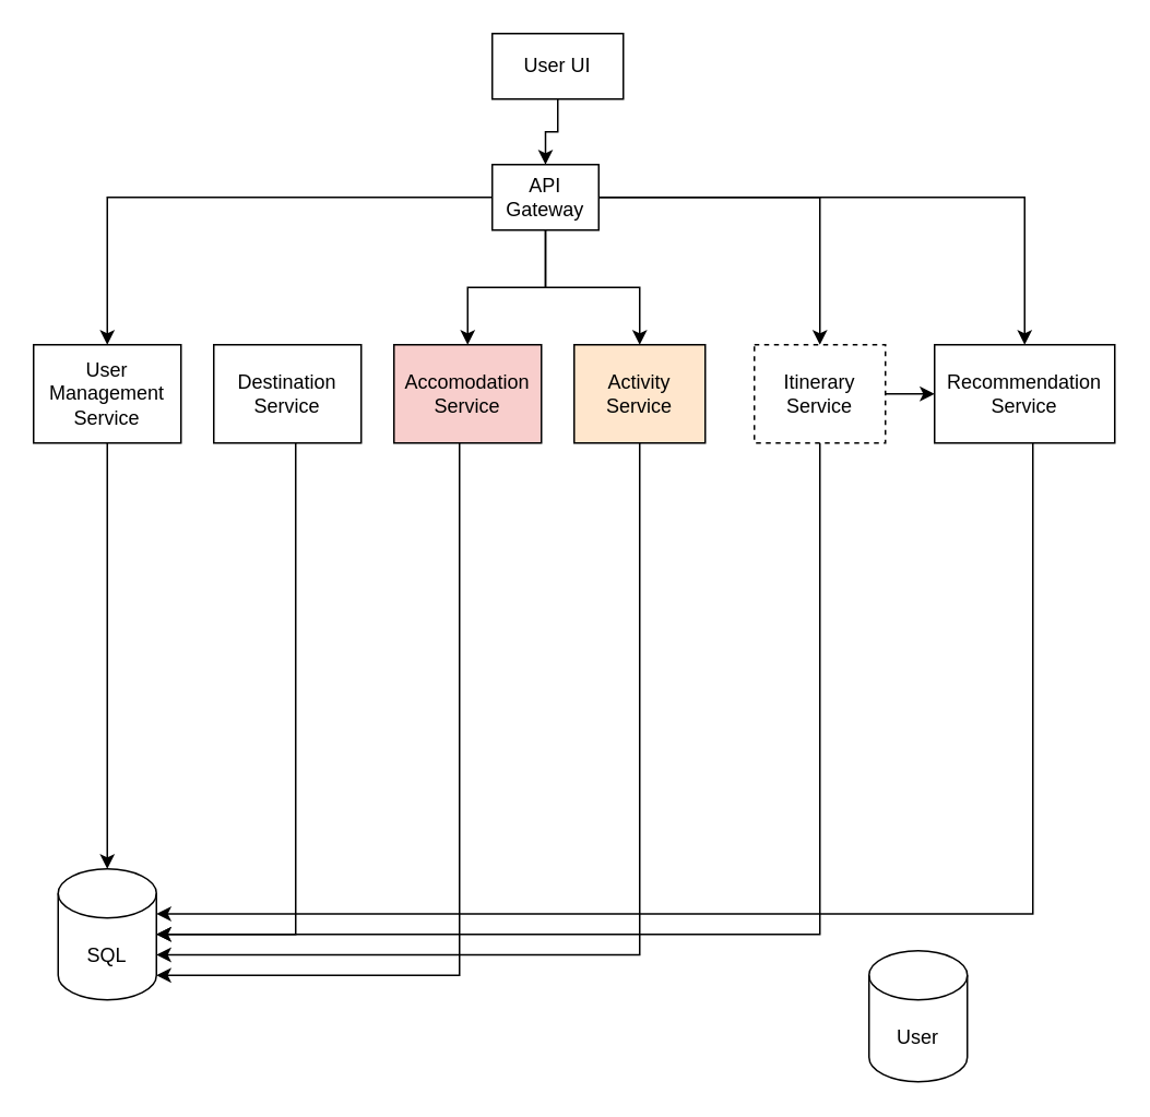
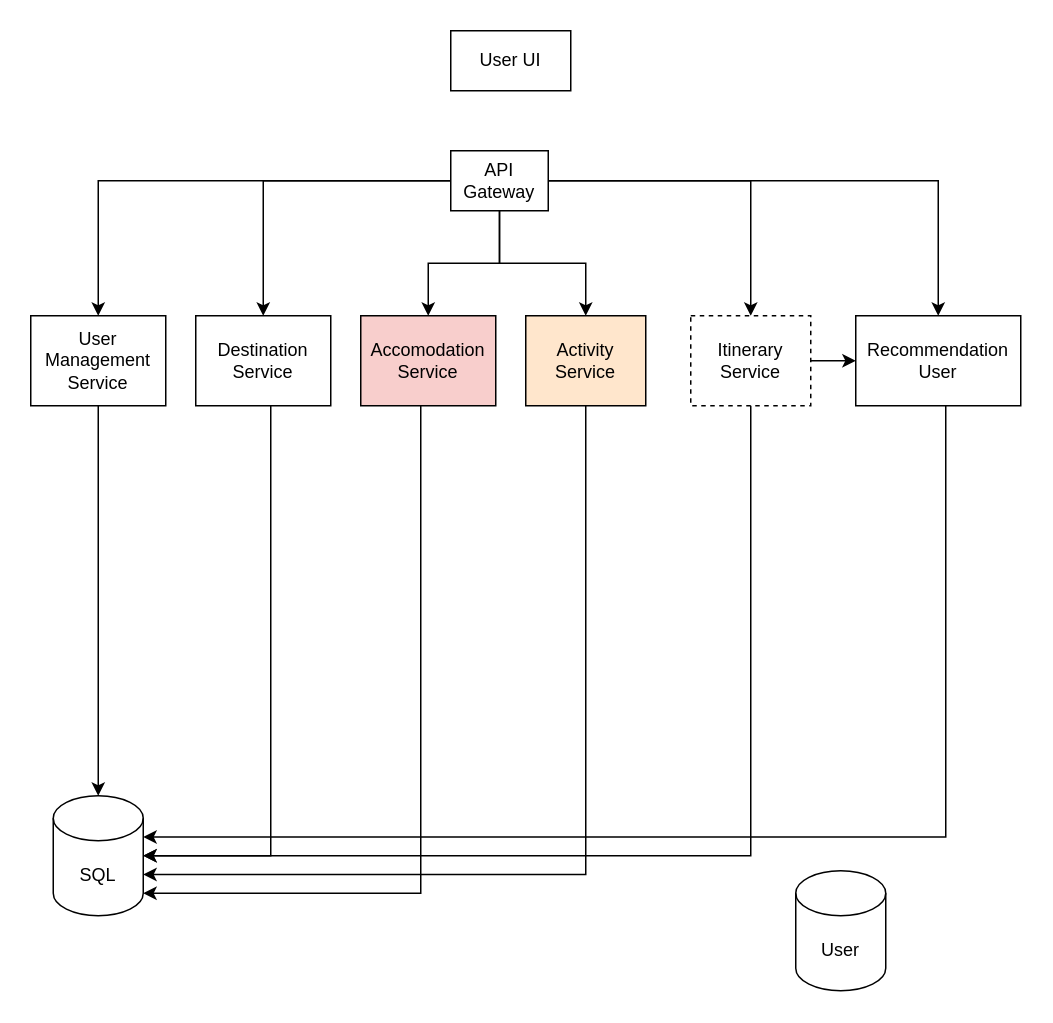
- <mxCell id="2" style="edgeStyle=orthogonalEdgeStyle;rounded=0;orthogonalLoop=1;jettySize=auto;html=1;entryX=0.5;entryY=0;entryDx=0;entryDy=0;" parent="1" source="3" target="10" edge="1"><mxGeometry relative="1" as="geometry" /></mxCell>
+ <mxCell id="5" style="edgeStyle=orthogonalEdgeStyle;rounded=0;orthogonalLoop=1;jettySize=auto;html=1;" parent="1" source="10" target="13" edge="1"><mxGeometry relative="1" as="geometry" /></mxCell>
- <mxCell id="18" value="Recommendation Service" style="rounded=0;whiteSpace=wrap;html=1;" parent="1" vertex="1"><mxGeometry x="570" y="210" width="110" height="60" as="geometry" /></mxCell>
+ <mxCell id="18" value="Recommendation User" style="rounded=0;whiteSpace=wrap;html=1;" parent="1" vertex="1"><mxGeometry x="570" y="210" width="110" height="60" as="geometry" /></mxCell>
